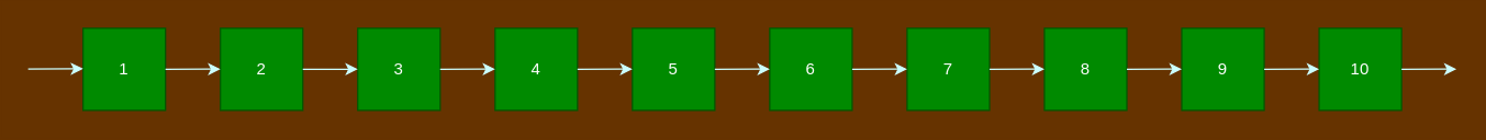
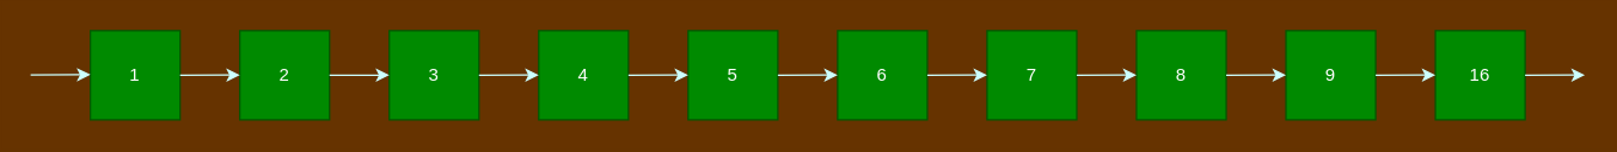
- <mxCell id="10" value="10" style="rounded=0;whiteSpace=wrap;html=1;fillColor=#008a00;strokeColor=#005700;fontColor=#ffffff;" vertex="1" parent="1"><mxGeometry x="960" y="20" width="60" height="60" as="geometry" /></mxCell>
+ <mxCell id="10" value="16" style="rounded=0;whiteSpace=wrap;html=1;fillColor=#008a00;strokeColor=#005700;fontColor=#ffffff;" vertex="1" parent="1"><mxGeometry x="960" y="20" width="60" height="60" as="geometry" /></mxCell>
